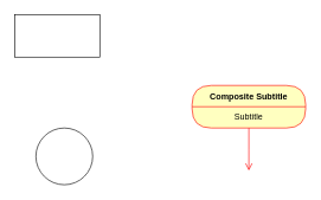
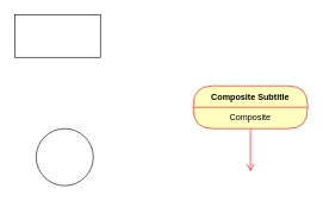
- <mxCell id="5" value="Subtitle" style="text;html=1;strokeColor=none;fillColor=none;align=center;verticalAlign=middle;spacingLeft=4;spacingRight=4;whiteSpace=wrap;overflow=hidden;rotatable=0;fontColor=#000000;" vertex="1" parent="4"><mxGeometry y="30" width="160" height="30" as="geometry" /></mxCell>
+ <mxCell id="5" value="Composite" style="text;html=1;strokeColor=none;fillColor=none;align=center;verticalAlign=middle;spacingLeft=4;spacingRight=4;whiteSpace=wrap;overflow=hidden;rotatable=0;fontColor=#000000;" vertex="1" parent="4"><mxGeometry y="30" width="160" height="30" as="geometry" /></mxCell>
